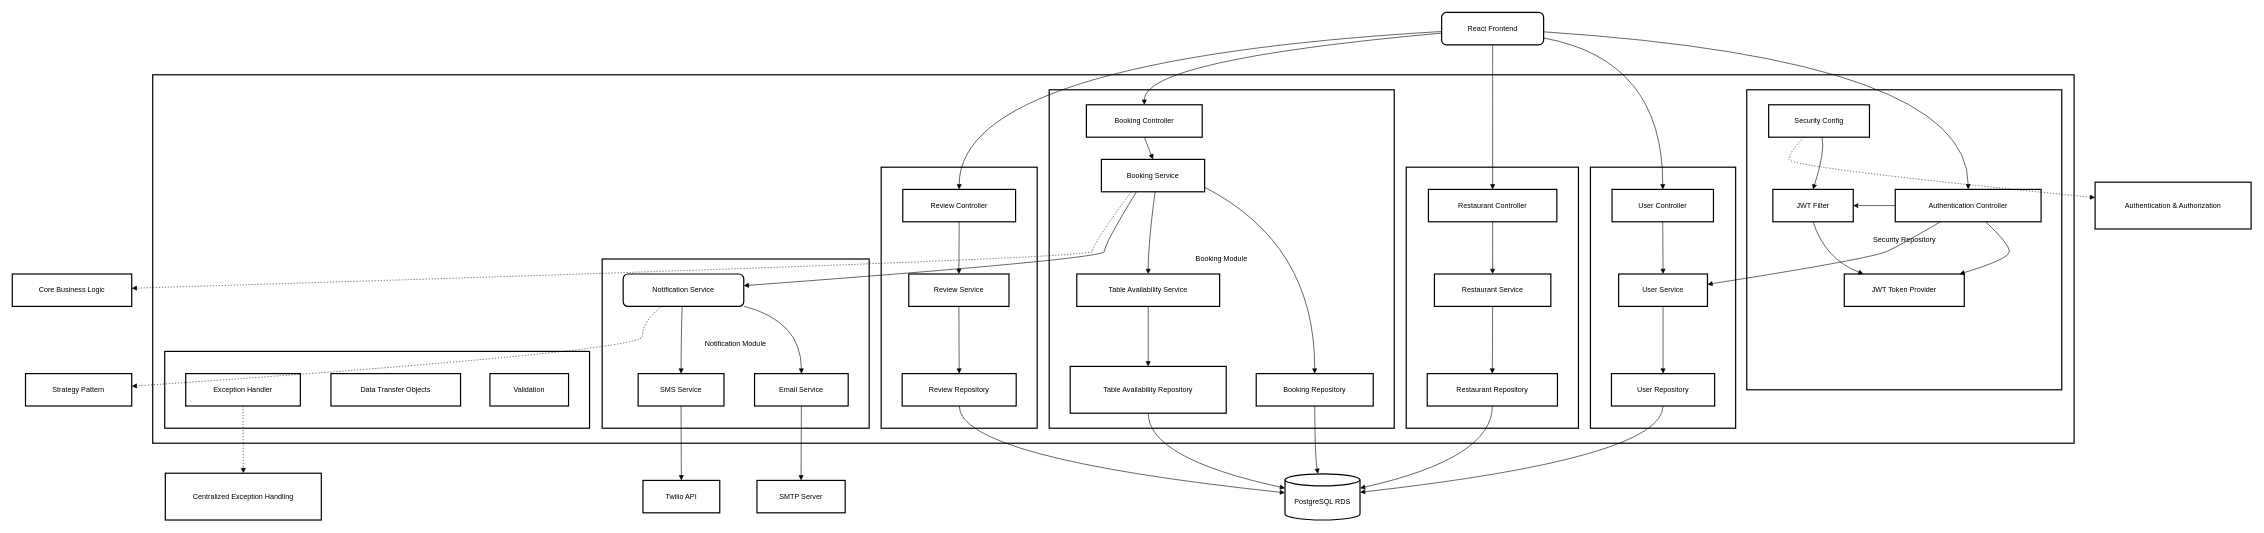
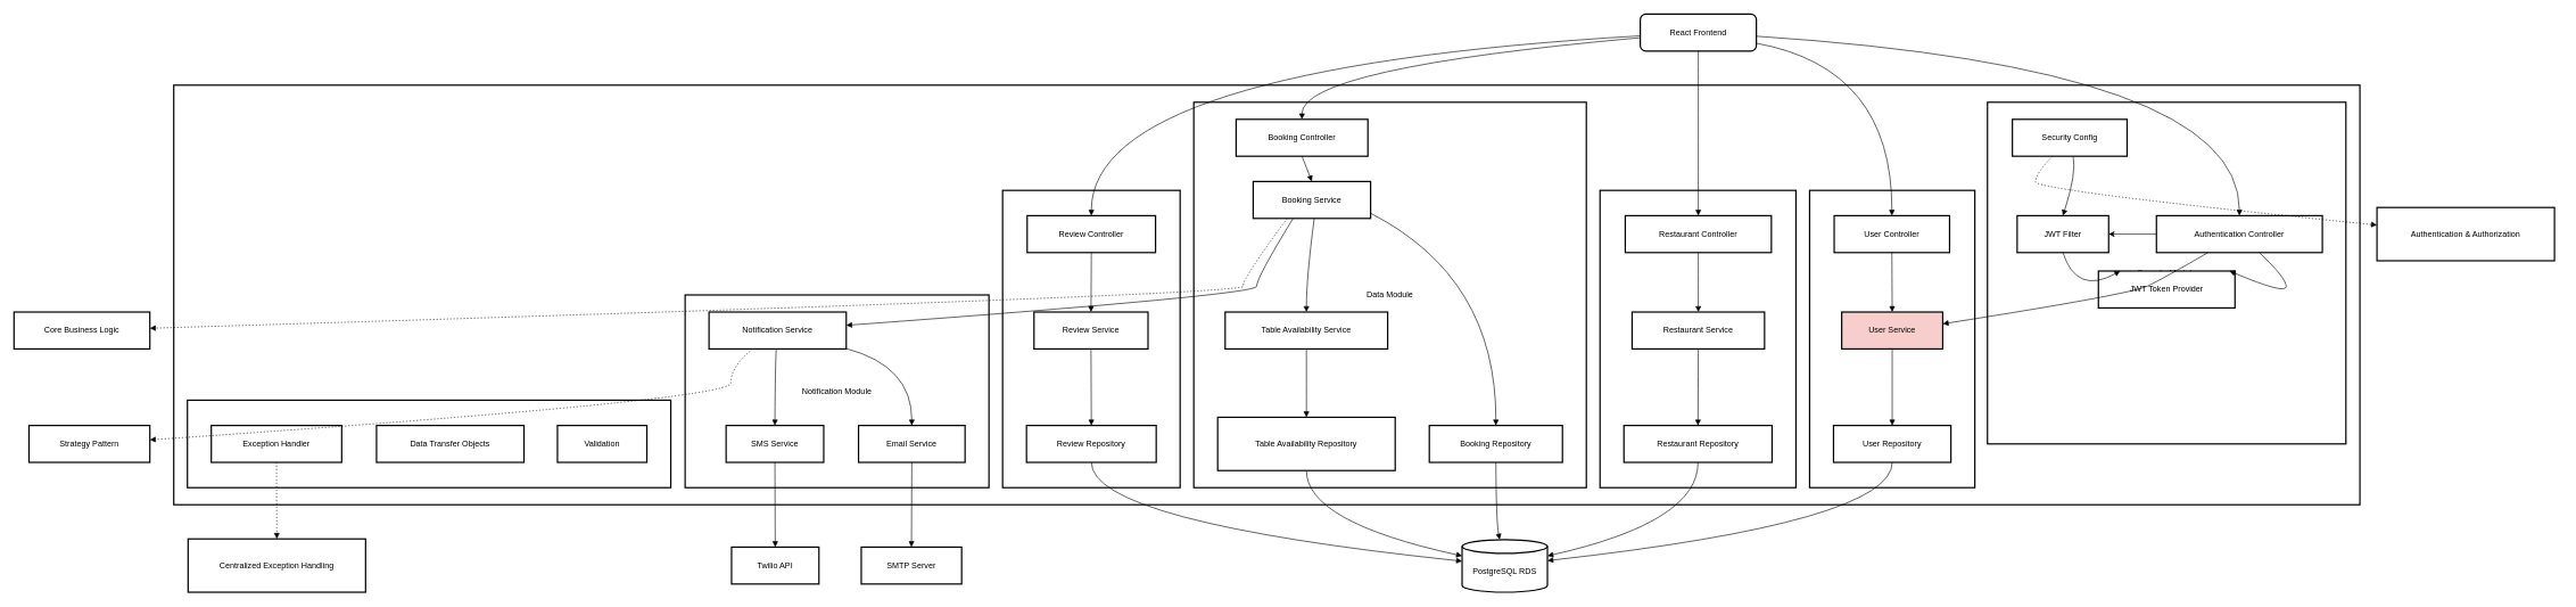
- <mxCell id="39" value="Authentication &amp; Authorization" style="whiteSpace=wrap;strokeWidth=2;" vertex="1" parent="1"><mxGeometry x="3491" y="303" width="260" height="78" as="geometry" /></mxCell>
+ <mxCell id="39" value="Authentication &amp; Authorization" style="whiteSpace=wrap;strokeWidth=2;" vertex="1" parent="1"><mxGeometry x="3481" y="303" width="260" height="78" as="geometry" /></mxCell>
- <mxCell id="9" value="Security Repository" style="whiteSpace=wrap;strokeWidth=2;" vertex="1" parent="1"><mxGeometry x="2910.5" y="149" width="525" height="500" as="geometry" /></mxCell>
+ <mxCell id="9" value="Security Module" style="whiteSpace=wrap;strokeWidth=2;" vertex="1" parent="1"><mxGeometry x="2910.5" y="149" width="525" height="500" as="geometry" /></mxCell>
- <mxCell id="6" value="Booking Module" style="whiteSpace=wrap;strokeWidth=2;" vertex="1" parent="1"><mxGeometry x="1748" y="149" width="575" height="564" as="geometry" /></mxCell>
+ <mxCell id="6" value="Data Module" style="whiteSpace=wrap;strokeWidth=2;" vertex="1" parent="1"><mxGeometry x="1748" y="149" width="575" height="564" as="geometry" /></mxCell>
- <mxCell id="29" value="Notification Service" style="whiteSpace=wrap;strokeWidth=2;rounded=1;" vertex="1" parent="1"><mxGeometry x="1038" y="456" width="201" height="54" as="geometry" /></mxCell>
+ <mxCell id="29" value="Notification Service" style="whiteSpace=wrap;strokeWidth=2;" vertex="1" parent="1"><mxGeometry x="1038" y="456" width="201" height="54" as="geometry" /></mxCell>
- <mxCell id="16" value="User Service" style="whiteSpace=wrap;strokeWidth=2;" vertex="1" parent="1"><mxGeometry x="2697" y="456" width="148" height="54" as="geometry" /></mxCell>
+ <mxCell id="16" value="User Service" style="whiteSpace=wrap;strokeWidth=2;fillColor=#f8cecc;" vertex="1" parent="1"><mxGeometry x="2697" y="456" width="148" height="54" as="geometry" /></mxCell>
- <mxCell id="14" value="JWT Token Provider" style="whiteSpace=wrap;strokeWidth=2;" vertex="1" parent="1"><mxGeometry x="3073" y="456" width="200" height="54" as="geometry" /></mxCell>
+ <mxCell id="14" value="JWT Token Provider" style="whiteSpace=wrap;strokeWidth=2;" vertex="1" parent="1"><mxGeometry x="3073" y="396" width="200" height="54" as="geometry" /></mxCell>
